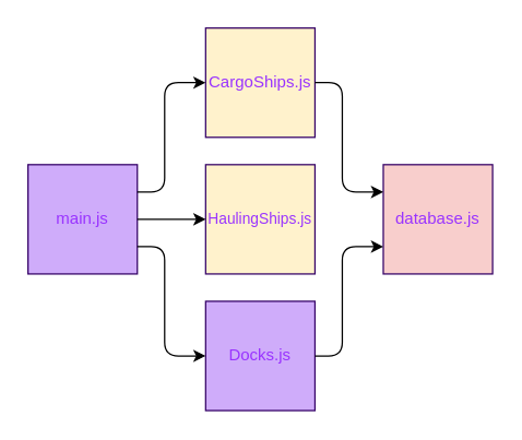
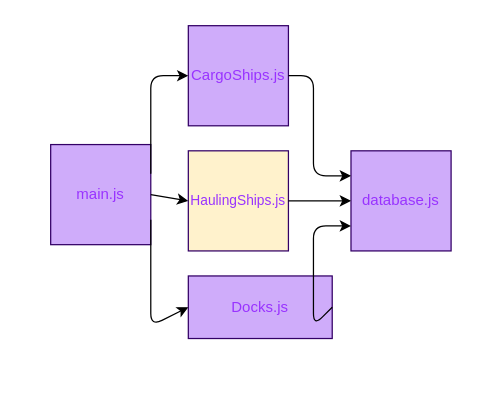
- <mxCell id="2" value="&lt;font color=&quot;#9933ff&quot;&gt;CargoShips.js&lt;/font&gt;" style="whiteSpace=wrap;html=1;aspect=fixed;fillColor=#fff2cc;strokeColor=#330066;" vertex="1" parent="1"><mxGeometry x="150" y="20" width="80" height="80" as="geometry" /></mxCell>
+ <mxCell id="2" value="&lt;font color=&quot;#9933ff&quot;&gt;CargoShips.js&lt;/font&gt;" style="whiteSpace=wrap;html=1;aspect=fixed;fillColor=#CFACFA;strokeColor=#330066;" vertex="1" parent="1"><mxGeometry x="150" y="20" width="80" height="80" as="geometry" /></mxCell>
- <mxCell id="5" value="&lt;font color=&quot;#9933ff&quot;&gt;main.js&lt;/font&gt;" style="whiteSpace=wrap;html=1;aspect=fixed;fillColor=#CFACFA;strokeColor=#330066;" vertex="1" parent="1"><mxGeometry x="20" y="120" width="80" height="80" as="geometry" /></mxCell>
+ <mxCell id="5" value="&lt;font color=&quot;#9933ff&quot;&gt;main.js&lt;/font&gt;" style="whiteSpace=wrap;html=1;aspect=fixed;fillColor=#CFACFA;strokeColor=#330066;" vertex="1" parent="1"><mxGeometry x="40" y="115" width="80" height="80" as="geometry" /></mxCell>
+ <mxCell id="11" value="" style="endArrow=classic;html=1;fontSize=11;fontColor=#9933FF;entryX=0;entryY=0.5;entryDx=0;entryDy=0;exitX=1;exitY=0.5;exitDx=0;exitDy=0;" edge="1" parent="1" source="3" target="6"><mxGeometry width="50" height="50" relative="1" as="geometry"><mxPoint x="240" y="159.5" as="sourcePoint" /><mxPoint x="280" y="159.5" as="targetPoint" /></mxGeometry></mxCell>
- <mxCell id="6" value="&lt;font color=&quot;#9933ff&quot;&gt;database.js&lt;/font&gt;" style="whiteSpace=wrap;html=1;aspect=fixed;fillColor=#f8cecc;strokeColor=#330066;" vertex="1" parent="1"><mxGeometry x="280" y="120" width="80" height="80" as="geometry" /></mxCell>
+ <mxCell id="6" value="&lt;font color=&quot;#9933ff&quot;&gt;database.js&lt;/font&gt;" style="whiteSpace=wrap;html=1;aspect=fixed;fillColor=#CFACFA;strokeColor=#330066;" vertex="1" parent="1"><mxGeometry x="280" y="120" width="80" height="80" as="geometry" /></mxCell>
- <mxCell id="4" value="&lt;font color=&quot;#9933ff&quot;&gt;Docks.js&lt;/font&gt;" style="whiteSpace=wrap;html=1;aspect=fixed;fillColor=#CFACFA;strokeColor=#330066;" vertex="1" parent="1"><mxGeometry x="150" y="220" width="80" height="80" as="geometry" /></mxCell>
+ <mxCell id="4" value="&lt;font color=&quot;#9933ff&quot;&gt;Docks.js&lt;/font&gt;" style="whiteSpace=wrap;html=1;aspect=fixed;fillColor=#CFACFA;strokeColor=#330066;" vertex="1" parent="1"><mxGeometry x="150" y="220" width="115" height="50" as="geometry" /></mxCell>
